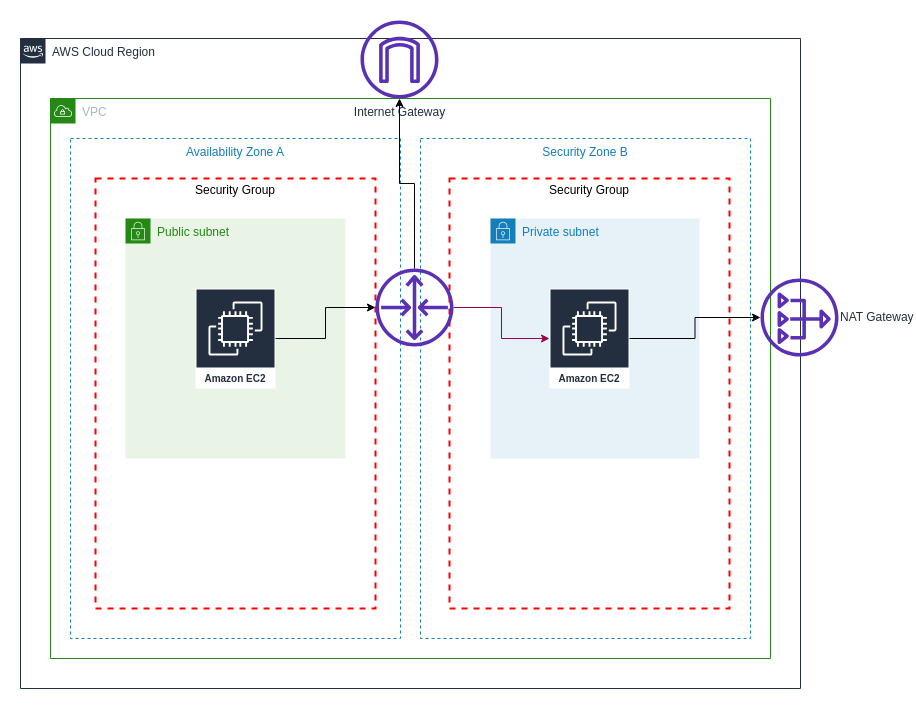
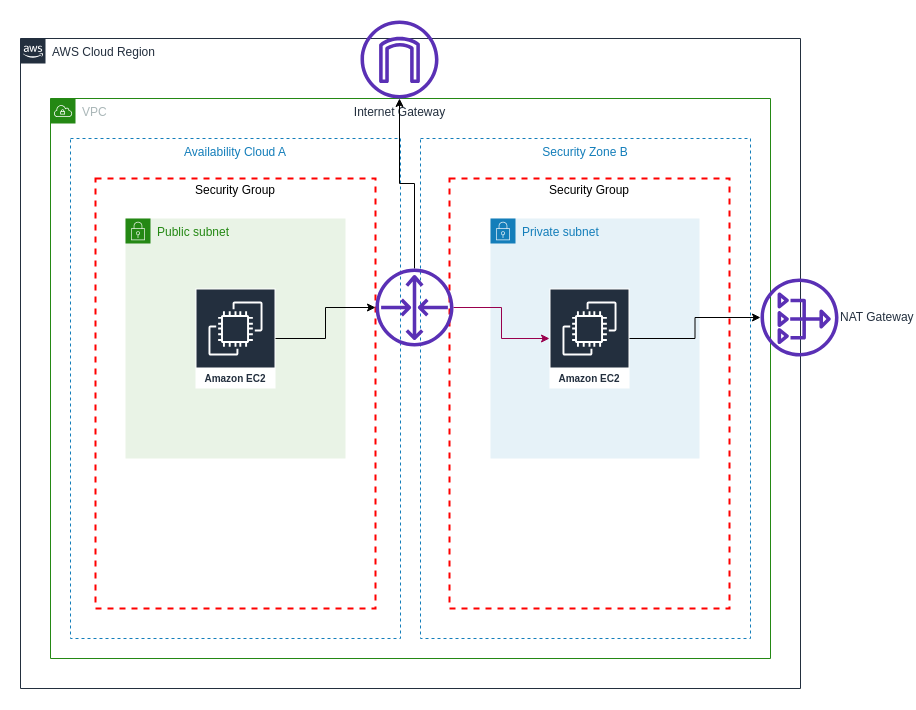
- <mxCell id="2" value="Availability Zone A" style="fillColor=none;strokeColor=#147EBA;dashed=1;verticalAlign=top;fontStyle=0;fontColor=#147EBA;" vertex="1" parent="1"><mxGeometry x="70" y="138" width="330" height="500" as="geometry" /></mxCell>
+ <mxCell id="2" value="Availability Cloud A" style="fillColor=none;strokeColor=#147EBA;dashed=1;verticalAlign=top;fontStyle=0;fontColor=#147EBA;" vertex="1" parent="1"><mxGeometry x="70" y="138" width="330" height="500" as="geometry" /></mxCell>
